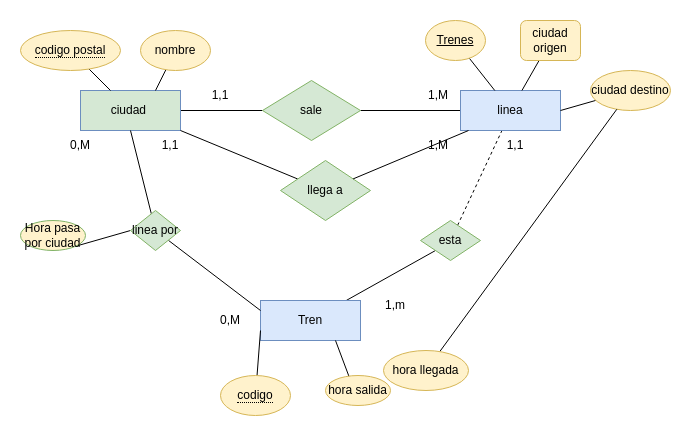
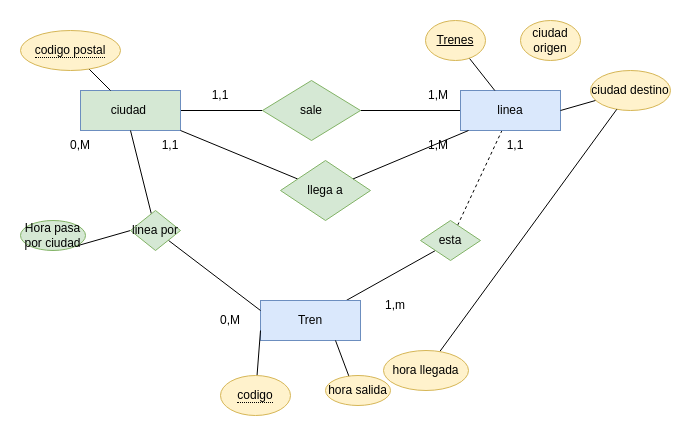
- <mxCell id="13" value="ciudad origen" style="whiteSpace=wrap;html=1;align=center;fillColor=#fff2cc;strokeColor=#d6b656;rounded=1;" parent="1" vertex="1"><mxGeometry x="520" y="20" width="60" height="40" as="geometry" /></mxCell>
+ <mxCell id="13" value="ciudad origen" style="ellipse;whiteSpace=wrap;html=1;align=center;fillColor=#fff2cc;strokeColor=#d6b656;" parent="1" vertex="1"><mxGeometry x="520" y="20" width="60" height="40" as="geometry" /></mxCell>
- <mxCell id="5" value="nombre" style="ellipse;whiteSpace=wrap;html=1;align=center;fillColor=#fff2cc;strokeColor=#d6b656;" parent="1" vertex="1"><mxGeometry x="140" y="30" width="70" height="40" as="geometry" /></mxCell>
- <mxCell id="12" style="edgeStyle=none;rounded=0;orthogonalLoop=1;jettySize=auto;html=1;endArrow=none;endFill=0;" parent="1" source="13" target="11" edge="1"><mxGeometry relative="1" as="geometry" /></mxCell>
- <mxCell id="4" style="rounded=0;orthogonalLoop=1;jettySize=auto;html=1;entryX=0.75;entryY=0;entryDx=0;entryDy=0;endArrow=none;endFill=0;" parent="1" source="5" target="3" edge="1"><mxGeometry relative="1" as="geometry" /></mxCell>
- <mxCell id="23" value="Hora pasa por ciudad" style="ellipse;whiteSpace=wrap;html=1;align=center;fillColor=#fff2cc;strokeColor=#82b366;" parent="1" vertex="1"><mxGeometry x="20" y="220" width="65" height="30" as="geometry" /></mxCell>
+ <mxCell id="23" value="Hora pasa por ciudad" style="ellipse;whiteSpace=wrap;html=1;align=center;fillColor=#d5e8d4;strokeColor=#82b366;" parent="1" vertex="1"><mxGeometry x="20" y="220" width="65" height="30" as="geometry" /></mxCell>
